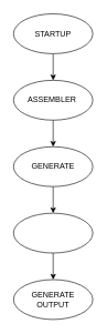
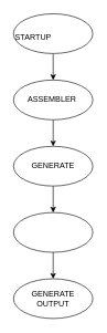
- <mxCell id="4" value="STARTUP" style="text;html=1;strokeColor=none;fillColor=none;align=center;verticalAlign=middle;whiteSpace=wrap;rounded=0;" vertex="1" parent="1"><mxGeometry x="60" y="40" width="40" height="20" as="geometry" /></mxCell>
+ <mxCell id="4" value="STARTUP" style="text;html=1;strokeColor=none;fillColor=none;align=center;verticalAlign=middle;whiteSpace=wrap;rounded=0;" vertex="1" parent="1"><mxGeometry x="30" y="45" width="40" height="20" as="geometry" /></mxCell>
